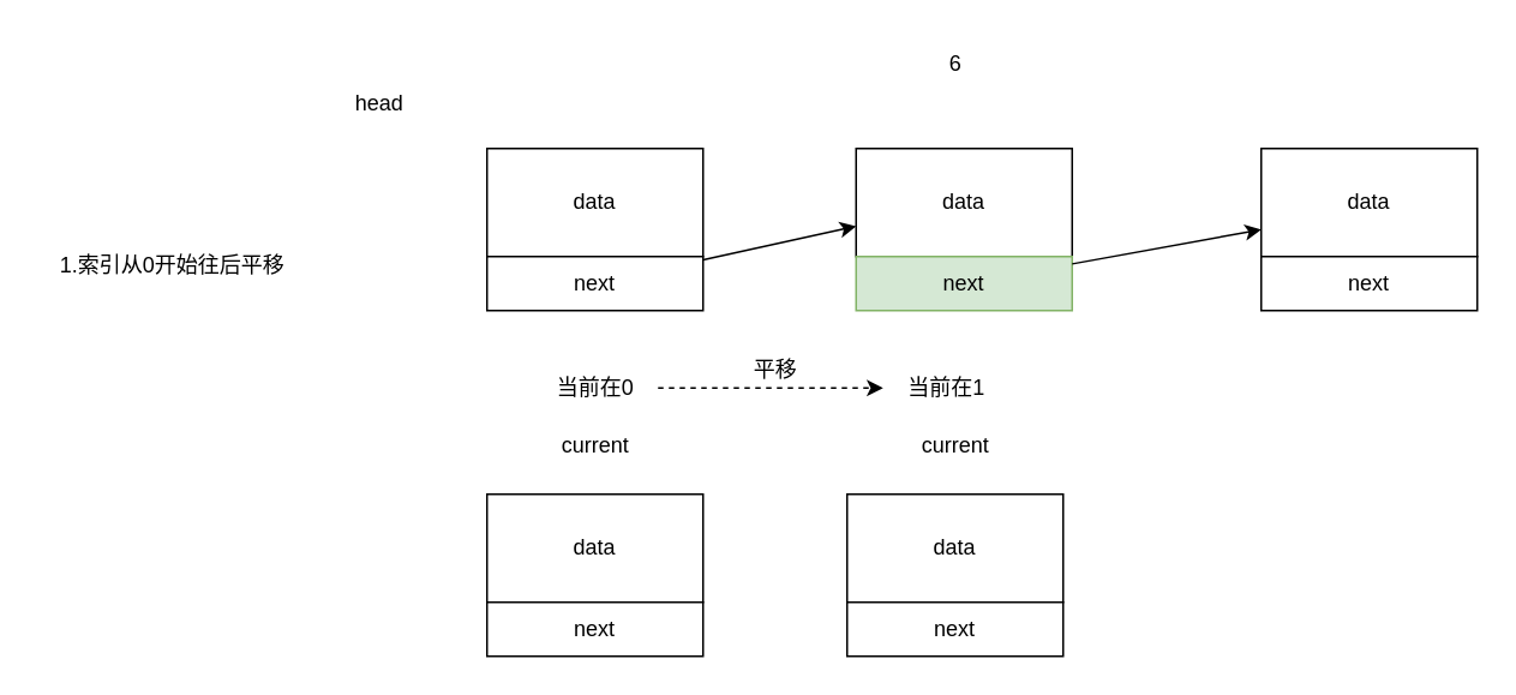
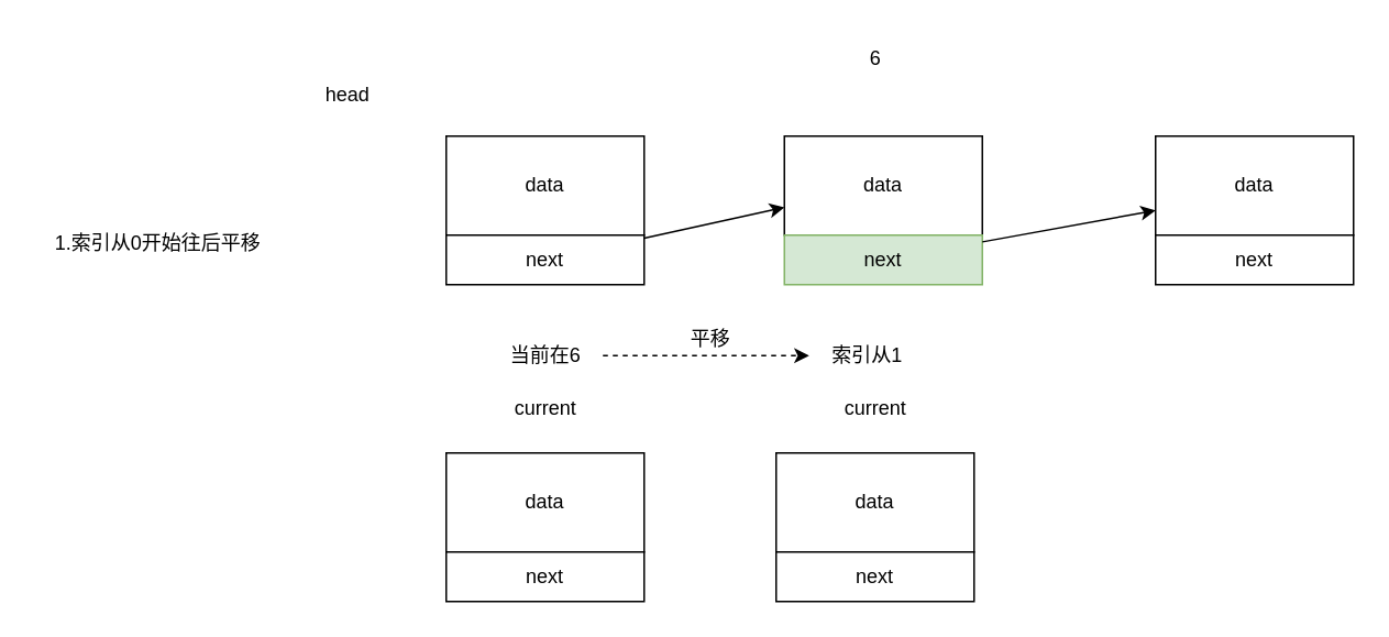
- <mxCell id="24" value="当前在0" style="text;html=1;align=center;verticalAlign=middle;resizable=0;points=[];autosize=1;strokeColor=none;fillColor=none;" parent="1" vertex="1"><mxGeometry x="295" y="200" width="70" height="30" as="geometry" /></mxCell>
+ <mxCell id="24" value="当前在6" style="text;html=1;align=center;verticalAlign=middle;resizable=0;points=[];autosize=1;strokeColor=none;fillColor=none;" parent="1" vertex="1"><mxGeometry x="295" y="200" width="70" height="30" as="geometry" /></mxCell>
- <mxCell id="25" value="当前在1" style="text;html=1;align=center;verticalAlign=middle;resizable=0;points=[];autosize=1;strokeColor=none;fillColor=none;" parent="1" vertex="1"><mxGeometry x="490" y="200" width="70" height="30" as="geometry" /></mxCell>
+ <mxCell id="25" value="索引从1" style="text;html=1;align=center;verticalAlign=middle;resizable=0;points=[];autosize=1;strokeColor=none;fillColor=none;" parent="1" vertex="1"><mxGeometry x="490" y="200" width="70" height="30" as="geometry" /></mxCell>
